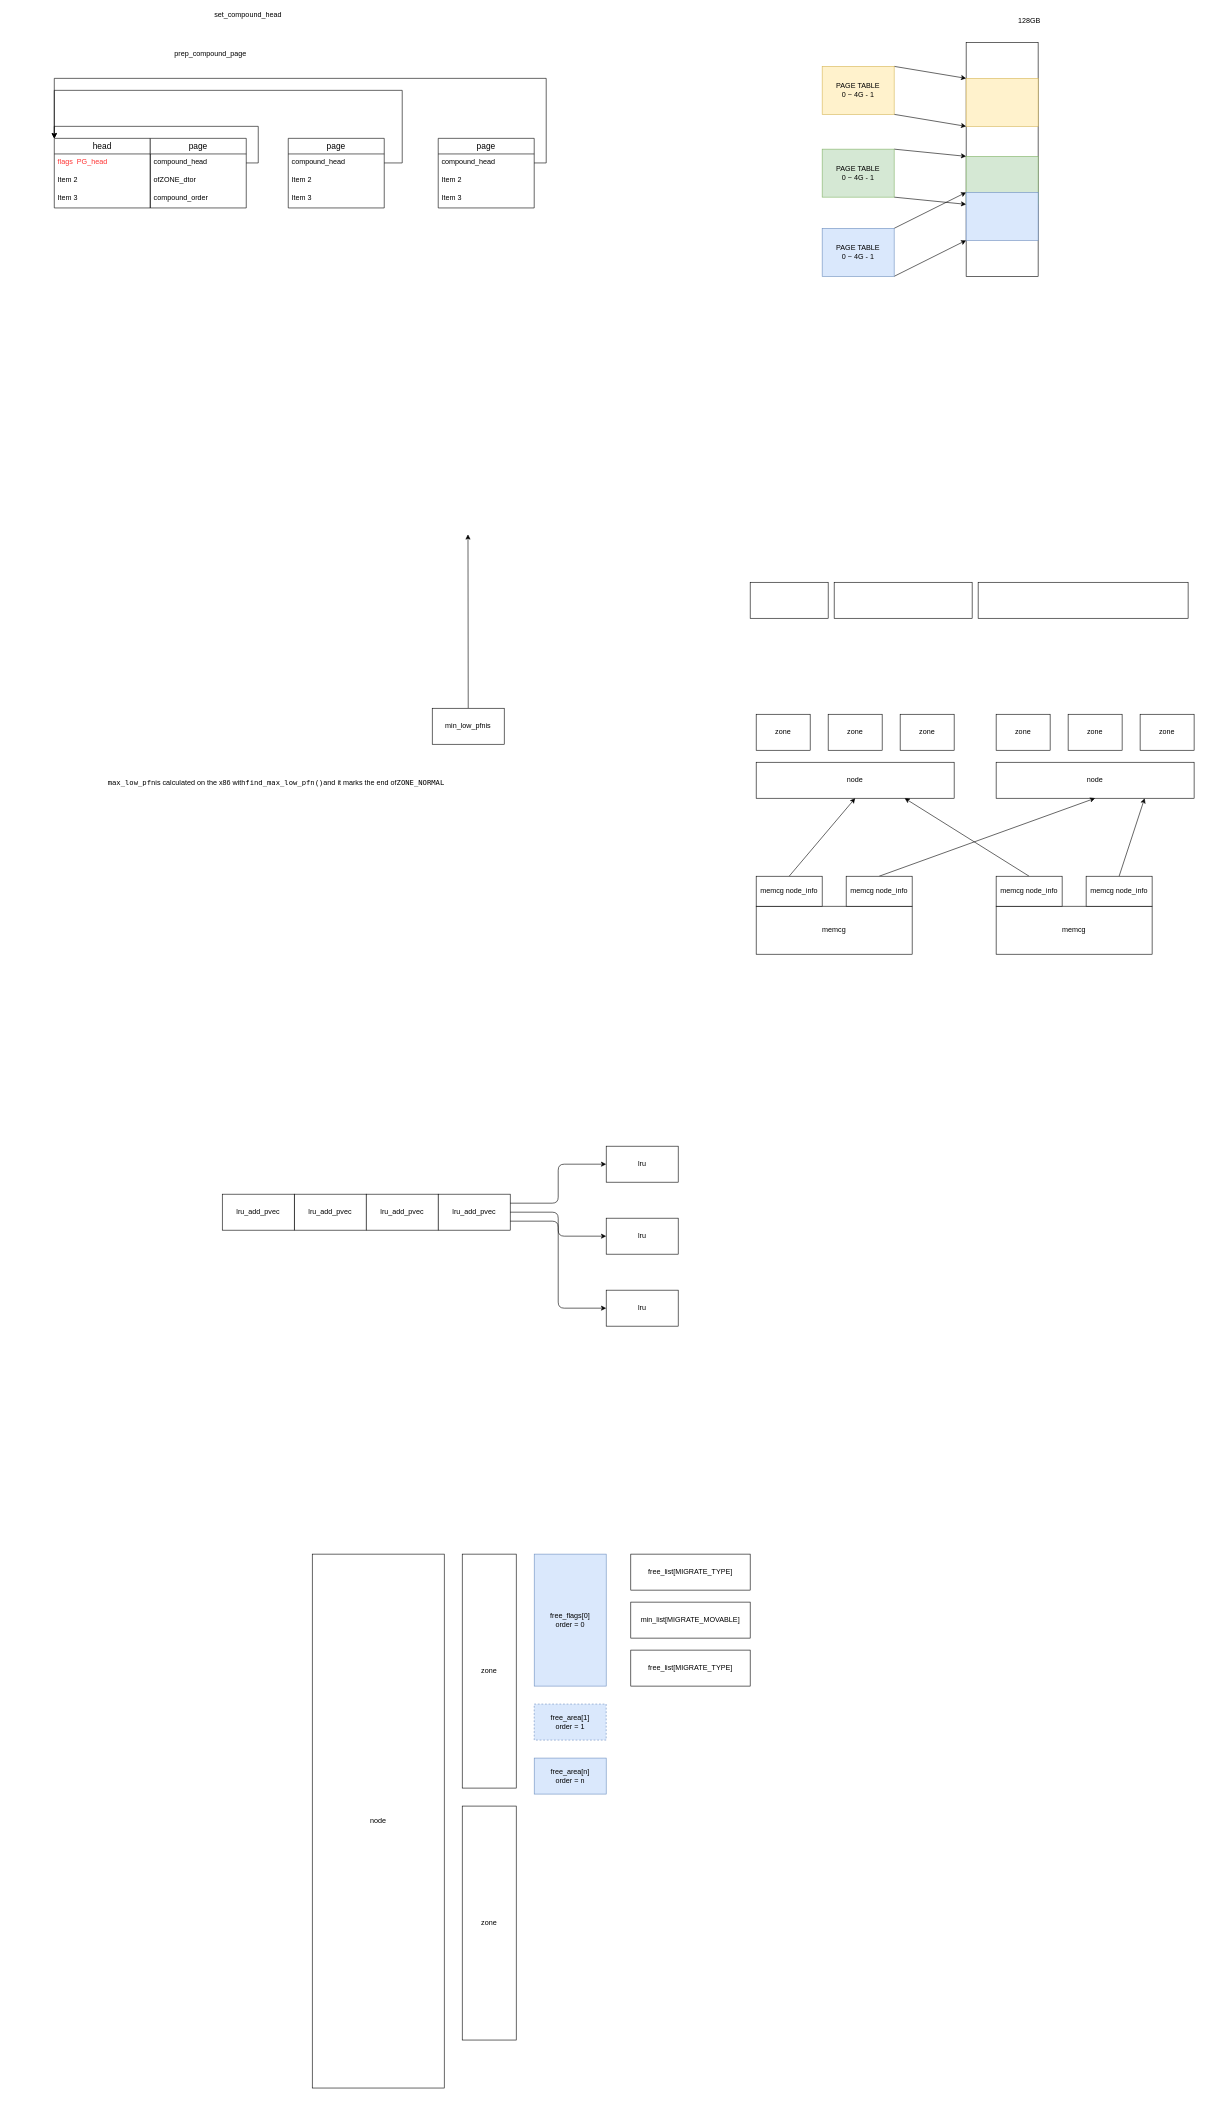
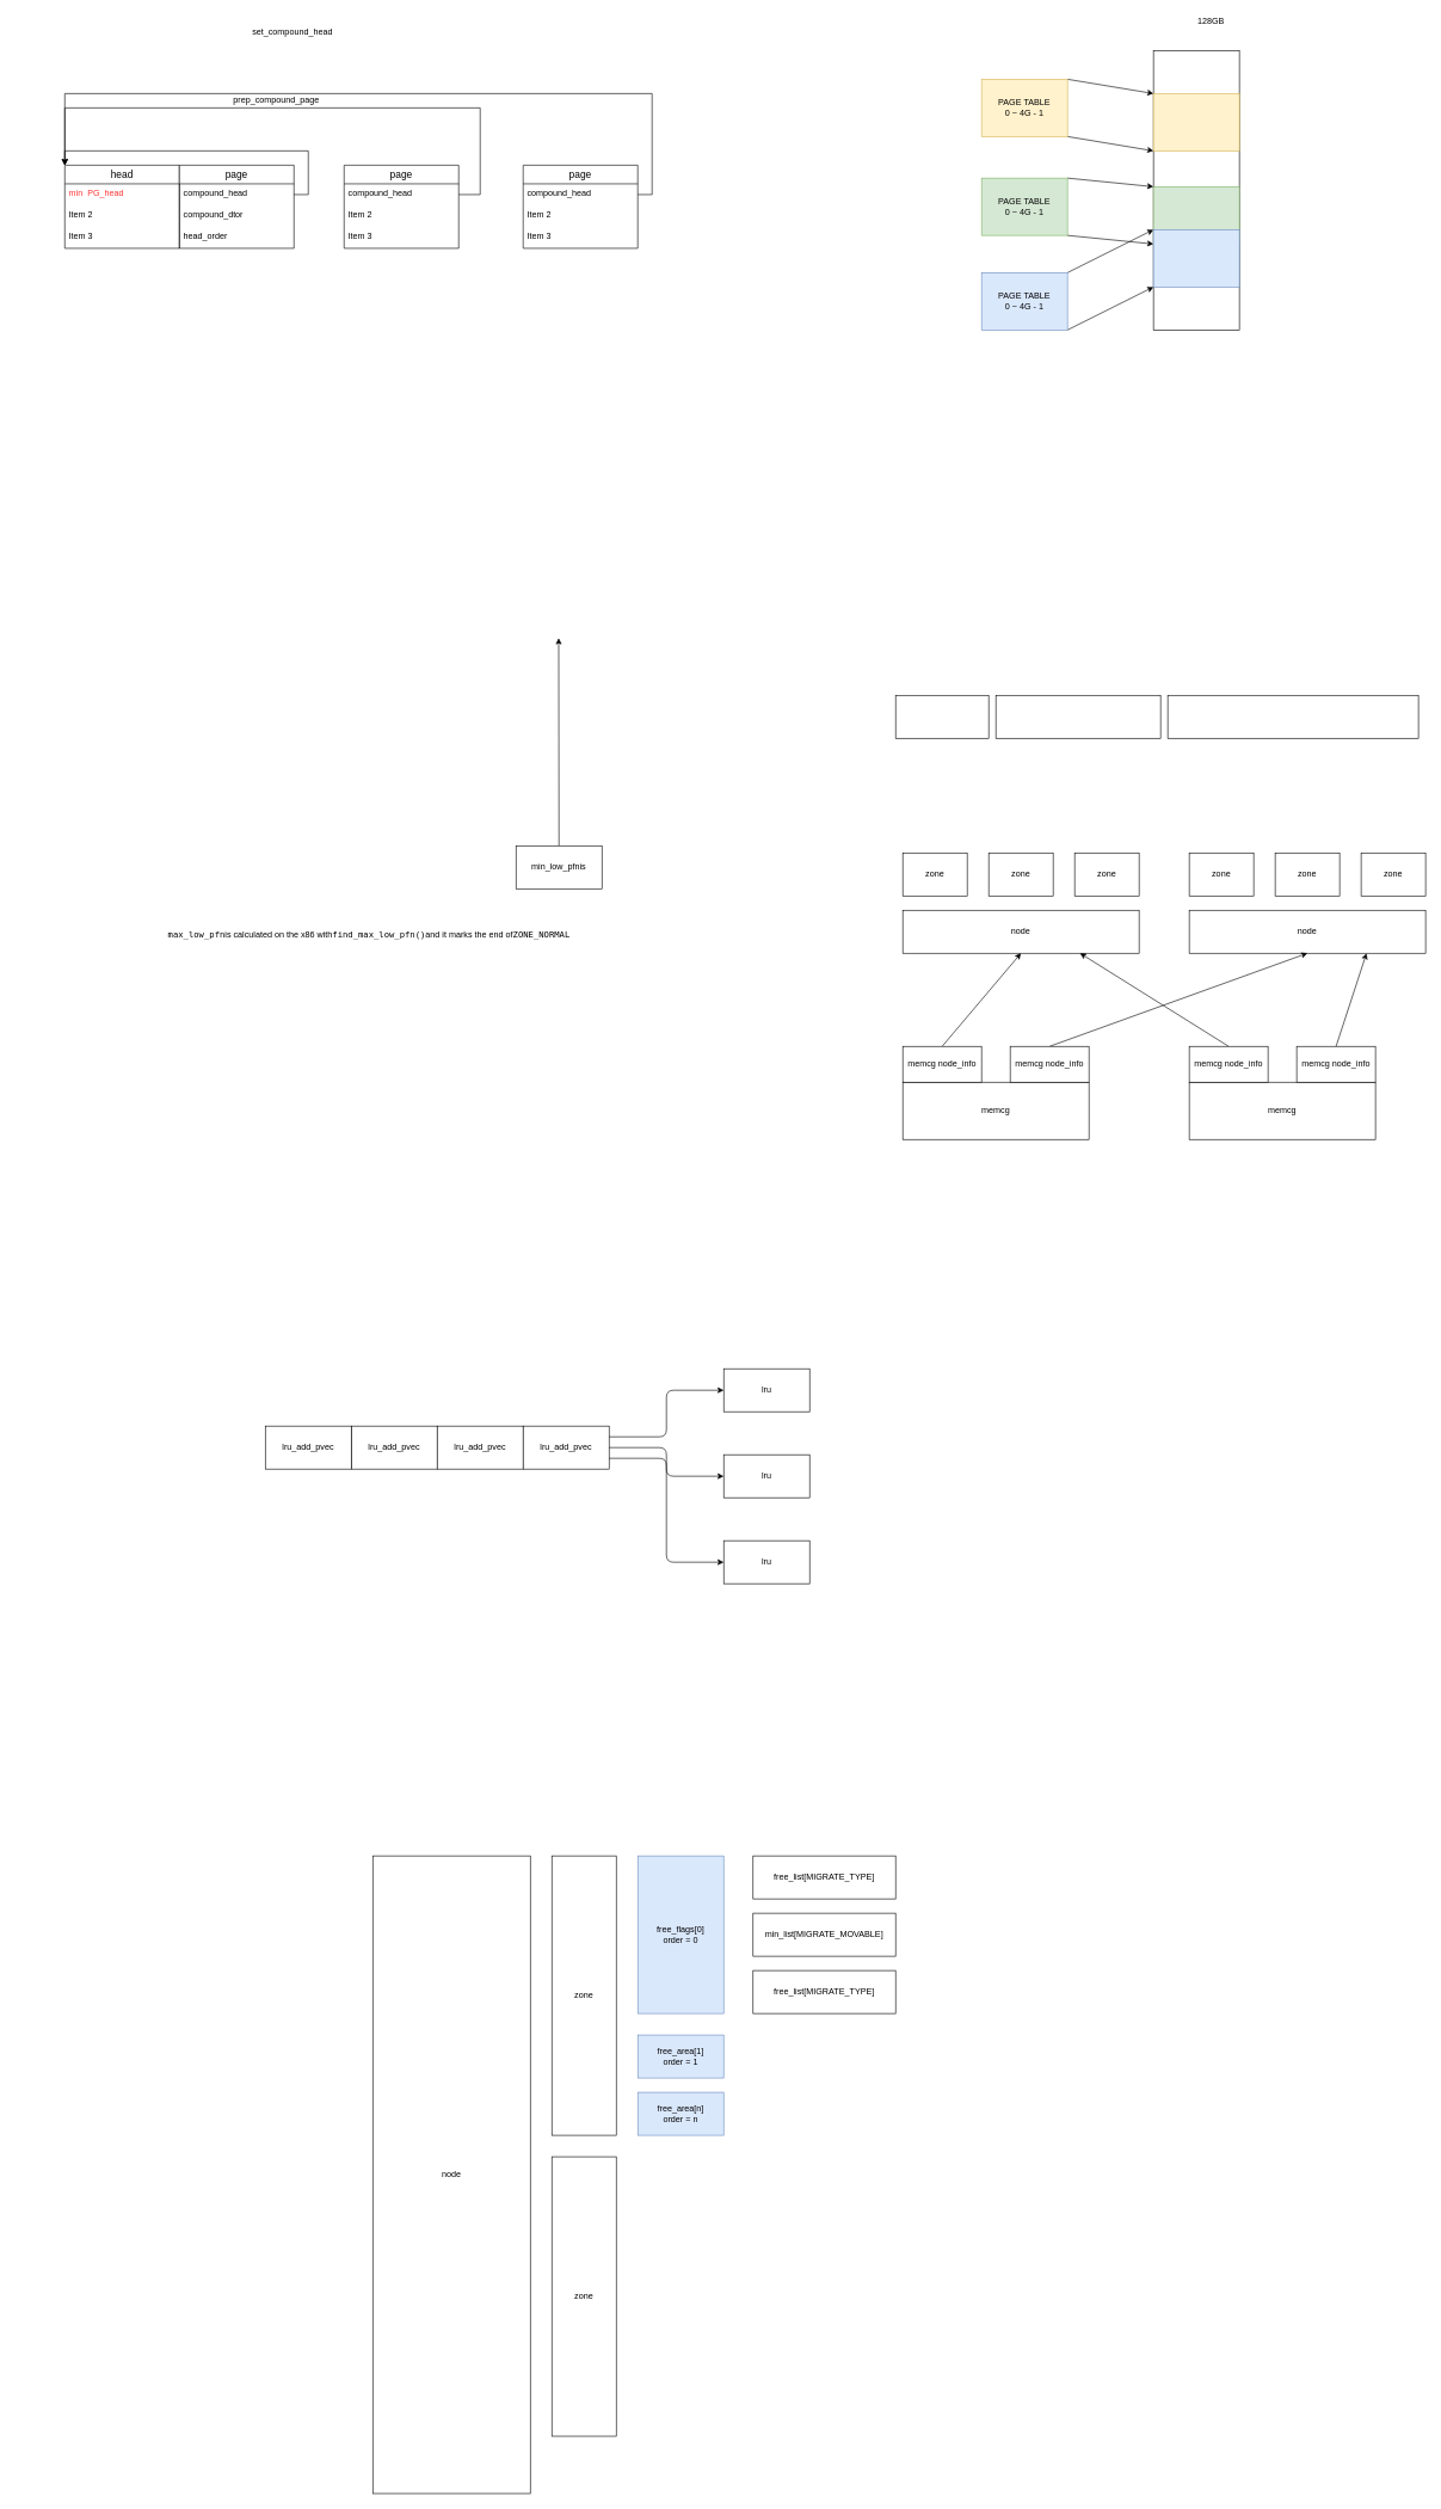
- <mxCell id="21" value="set_compound_head" style="text;whiteSpace=wrap;html=1;" parent="1" vertex="1"><mxGeometry x="355" y="10" width="326" height="50" as="geometry" /></mxCell>
+ <mxCell id="21" value="set_compound_head" style="text;whiteSpace=wrap;html=1;" parent="1" vertex="1"><mxGeometry x="350" y="30" width="326" height="50" as="geometry" /></mxCell>
- <mxCell id="23" value="128GB" style="text;html=1;align=center;verticalAlign=middle;resizable=0;points=[];autosize=1;fontColor=#000000;" parent="1" vertex="1"><mxGeometry x="1690" y="25" width="50" height="20" as="geometry" /></mxCell>
+ <mxCell id="23" value="128GB" style="text;html=1;align=center;verticalAlign=middle;resizable=0;points=[];autosize=1;fontColor=#000000;" parent="1" vertex="1"><mxGeometry x="1665" y="20" width="50" height="20" as="geometry" /></mxCell>
- <mxCell id="22" value="prep_compound_page" style="text;html=1;align=center;verticalAlign=middle;resizable=0;points=[];autosize=1;" parent="1" vertex="1"><mxGeometry x="280" y="80" width="140" height="20" as="geometry" /></mxCell>
+ <mxCell id="22" value="prep_compound_page" style="text;html=1;align=center;verticalAlign=middle;resizable=0;points=[];autosize=1;" parent="1" vertex="1"><mxGeometry x="315" y="130" width="140" height="20" as="geometry" /></mxCell>
- <mxCell id="3" value="flags  PG_head" style="text;strokeColor=none;fillColor=none;spacingLeft=4;spacingRight=4;overflow=hidden;rotatable=0;points=[[0,0.5],[1,0.5]];portConstraint=eastwest;fontSize=12;fontColor=#FF3333;" parent="2" vertex="1"><mxGeometry y="26" width="160" height="30" as="geometry" /></mxCell>
+ <mxCell id="3" value="min  PG_head" style="text;strokeColor=none;fillColor=none;spacingLeft=4;spacingRight=4;overflow=hidden;rotatable=0;points=[[0,0.5],[1,0.5]];portConstraint=eastwest;fontSize=12;fontColor=#FF3333;" parent="2" vertex="1"><mxGeometry y="26" width="160" height="30" as="geometry" /></mxCell>
- <mxCell id="8" value="ofZONE_dtor" style="text;strokeColor=none;fillColor=none;spacingLeft=4;spacingRight=4;overflow=hidden;rotatable=0;points=[[0,0.5],[1,0.5]];portConstraint=eastwest;fontSize=12;" parent="6" vertex="1"><mxGeometry y="56" width="160" height="30" as="geometry" /></mxCell>
+ <mxCell id="8" value="compound_dtor" style="text;strokeColor=none;fillColor=none;spacingLeft=4;spacingRight=4;overflow=hidden;rotatable=0;points=[[0,0.5],[1,0.5]];portConstraint=eastwest;fontSize=12;" parent="6" vertex="1"><mxGeometry y="56" width="160" height="30" as="geometry" /></mxCell>
- <mxCell id="9" value="compound_order" style="text;strokeColor=none;fillColor=none;spacingLeft=4;spacingRight=4;overflow=hidden;rotatable=0;points=[[0,0.5],[1,0.5]];portConstraint=eastwest;fontSize=12;" parent="6" vertex="1"><mxGeometry y="86" width="160" height="30" as="geometry" /></mxCell>
+ <mxCell id="9" value="head_order" style="text;strokeColor=none;fillColor=none;spacingLeft=4;spacingRight=4;overflow=hidden;rotatable=0;points=[[0,0.5],[1,0.5]];portConstraint=eastwest;fontSize=12;" parent="6" vertex="1"><mxGeometry y="86" width="160" height="30" as="geometry" /></mxCell>
- <mxCell id="40" value="&lt;tt&gt;max_low_pfn&lt;/tt&gt;&lt;span&gt;is calculated on the x86 with&lt;/span&gt;&lt;tt&gt;find_max_low_pfn()&lt;/tt&gt;&lt;span&gt;and it marks the end of&lt;/span&gt;&lt;tt&gt;ZONE_NORMAL&lt;/tt&gt;" style="text;html=1;strokeColor=none;fillColor=none;align=center;verticalAlign=middle;whiteSpace=wrap;rounded=0;" vertex="1" parent="1"><mxGeometry x="75" y="1250" width="770" height="110" as="geometry" /></mxCell>
+ <mxCell id="40" value="&lt;tt&gt;max_low_pfn&lt;/tt&gt;&lt;span&gt;is calculated on the x86 with&lt;/span&gt;&lt;tt&gt;find_max_low_pfn()&lt;/tt&gt;&lt;span&gt;and it marks the end of&lt;/span&gt;&lt;tt&gt;ZONE_NORMAL&lt;/tt&gt;" style="text;html=1;strokeColor=none;fillColor=none;align=center;verticalAlign=middle;whiteSpace=wrap;rounded=0;" vertex="1" parent="1"><mxGeometry x="130" y="1250" width="770" height="110" as="geometry" /></mxCell>
- <mxCell id="75" value="free_area[1]&lt;br&gt;order = 1" style="whiteSpace=wrap;html=1;fillColor=#dae8fc;strokeColor=#6c8ebf;dashed=1;" vertex="1" parent="1"><mxGeometry x="890" y="2840" width="120" height="60" as="geometry" /></mxCell>
+ <mxCell id="75" value="free_area[1]&lt;br&gt;order = 1" style="whiteSpace=wrap;html=1;fillColor=#dae8fc;strokeColor=#6c8ebf;" vertex="1" parent="1"><mxGeometry x="890" y="2840" width="120" height="60" as="geometry" /></mxCell>
- <mxCell id="76" value="free_area[n]&lt;br&gt;order = n" style="whiteSpace=wrap;html=1;fillColor=#dae8fc;strokeColor=#6c8ebf;" vertex="1" parent="1"><mxGeometry x="890" y="2930" width="120" height="60" as="geometry" /></mxCell>
+ <mxCell id="76" value="free_area[n]&lt;br&gt;order = n" style="whiteSpace=wrap;html=1;fillColor=#dae8fc;strokeColor=#6c8ebf;" vertex="1" parent="1"><mxGeometry x="890" y="2920" width="120" height="60" as="geometry" /></mxCell>
